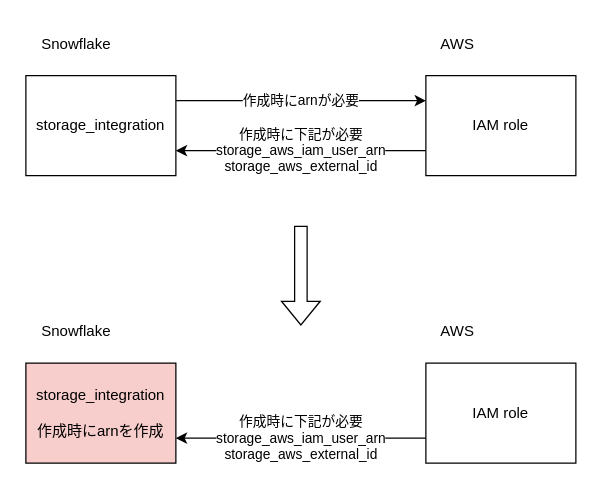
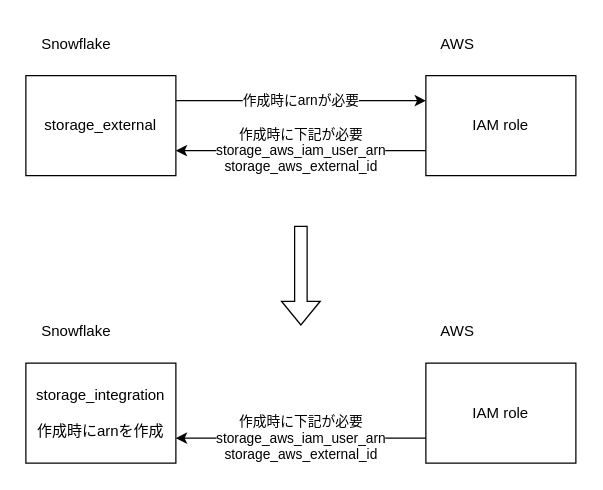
- <mxCell id="2" value="storage_integration" style="rounded=0;whiteSpace=wrap;html=1;" parent="1" vertex="1"><mxGeometry x="20" y="60" width="120" height="80" as="geometry" /></mxCell>
+ <mxCell id="2" value="storage_external" style="rounded=0;whiteSpace=wrap;html=1;" parent="1" vertex="1"><mxGeometry x="20" y="60" width="120" height="80" as="geometry" /></mxCell>
- <mxCell id="9" value="storage_integration&lt;br&gt;&lt;br&gt;作成時にarnを作成" style="rounded=0;whiteSpace=wrap;html=1;fillColor=#f8cecc;" vertex="1" parent="1"><mxGeometry x="20" y="290" width="120" height="80" as="geometry" /></mxCell>
+ <mxCell id="9" value="storage_integration&lt;br&gt;&lt;br&gt;作成時にarnを作成" style="rounded=0;whiteSpace=wrap;html=1;" vertex="1" parent="1"><mxGeometry x="20" y="290" width="120" height="80" as="geometry" /></mxCell>
